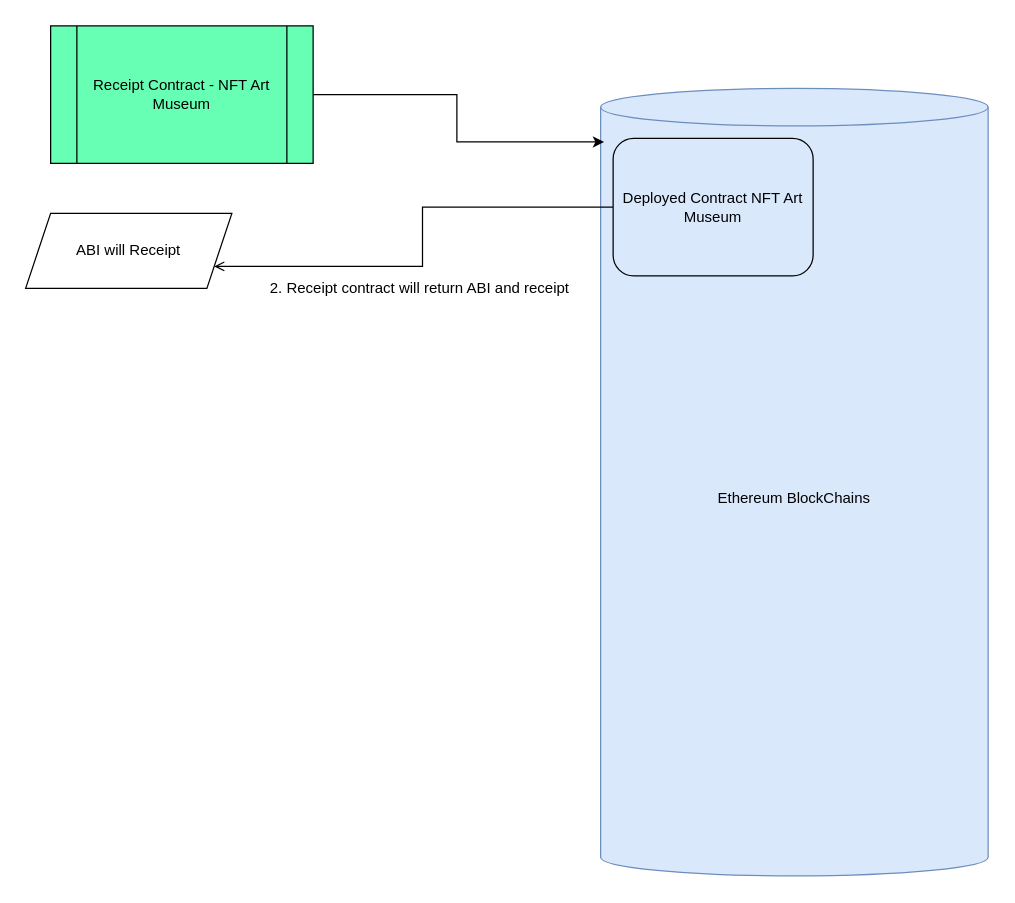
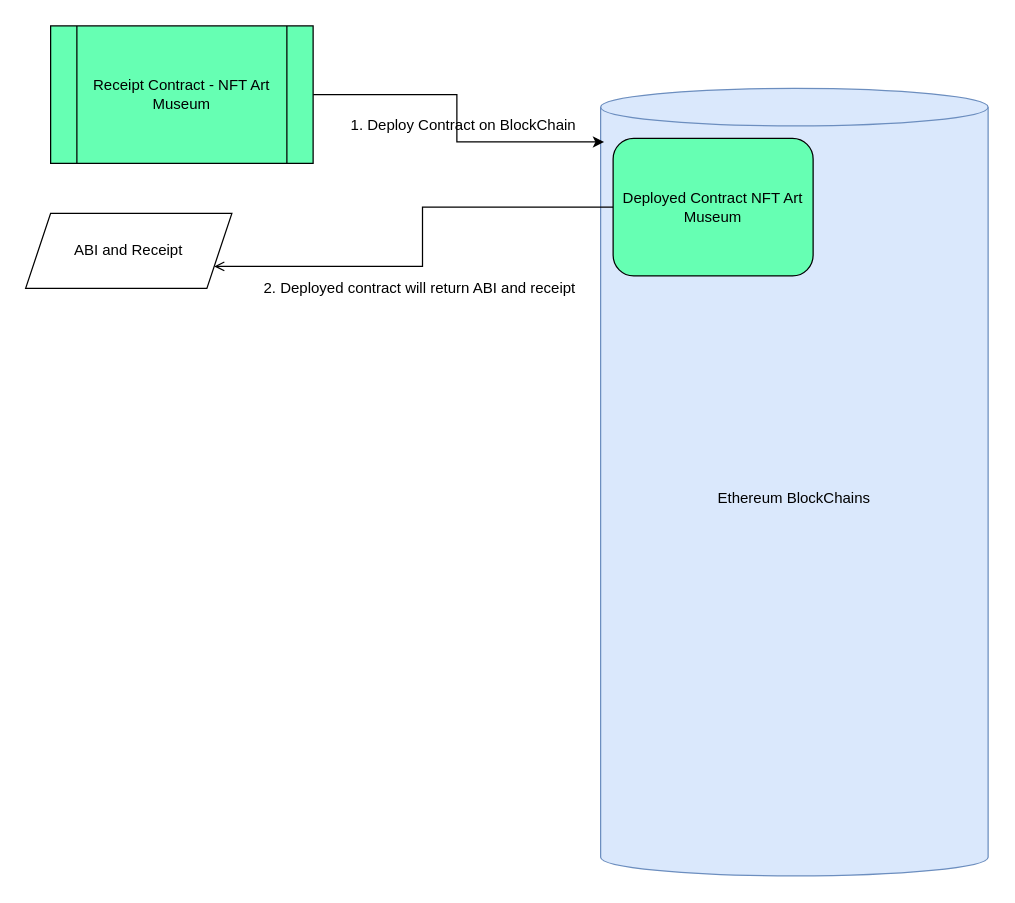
+ <mxCell id="7" value="1. Deploy Contract on BlockChain" style="text;html=1;align=center;verticalAlign=middle;resizable=0;points=[];autosize=1;strokeColor=none;fillColor=none;" parent="1" vertex="1"><mxGeometry x="270" y="90" width="200" height="20" as="geometry" /></mxCell>
- <mxCell id="4" value="Deployed Contract NFT Art Museum" style="rounded=1;whiteSpace=wrap;html=1;fillColor=#dae8fc;" parent="1" vertex="1"><mxGeometry x="490" y="110" width="160" height="110" as="geometry" /></mxCell>
+ <mxCell id="4" value="Deployed Contract NFT Art Museum" style="rounded=1;whiteSpace=wrap;html=1;fillColor=#66FFB3;" parent="1" vertex="1"><mxGeometry x="490" y="110" width="160" height="110" as="geometry" /></mxCell>
- <mxCell id="8" value="ABI will Receipt" style="shape=parallelogram;perimeter=parallelogramPerimeter;whiteSpace=wrap;html=1;fixedSize=1;" vertex="1" parent="1"><mxGeometry x="20" y="170" width="165" height="60" as="geometry" /></mxCell>
+ <mxCell id="8" value="ABI and Receipt" style="shape=parallelogram;perimeter=parallelogramPerimeter;whiteSpace=wrap;html=1;fixedSize=1;" vertex="1" parent="1"><mxGeometry x="20" y="170" width="165" height="60" as="geometry" /></mxCell>
- <mxCell id="9" value="2. Receipt contract will return ABI and receipt" style="text;html=1;align=center;verticalAlign=middle;resizable=0;points=[];autosize=1;strokeColor=none;fillColor=none;" vertex="1" parent="1"><mxGeometry x="200" y="220" width="270" height="20" as="geometry" /></mxCell>
+ <mxCell id="9" value="2. Deployed contract will return ABI and receipt" style="text;html=1;align=center;verticalAlign=middle;resizable=0;points=[];autosize=1;strokeColor=none;fillColor=none;" vertex="1" parent="1"><mxGeometry x="200" y="220" width="270" height="20" as="geometry" /></mxCell>
